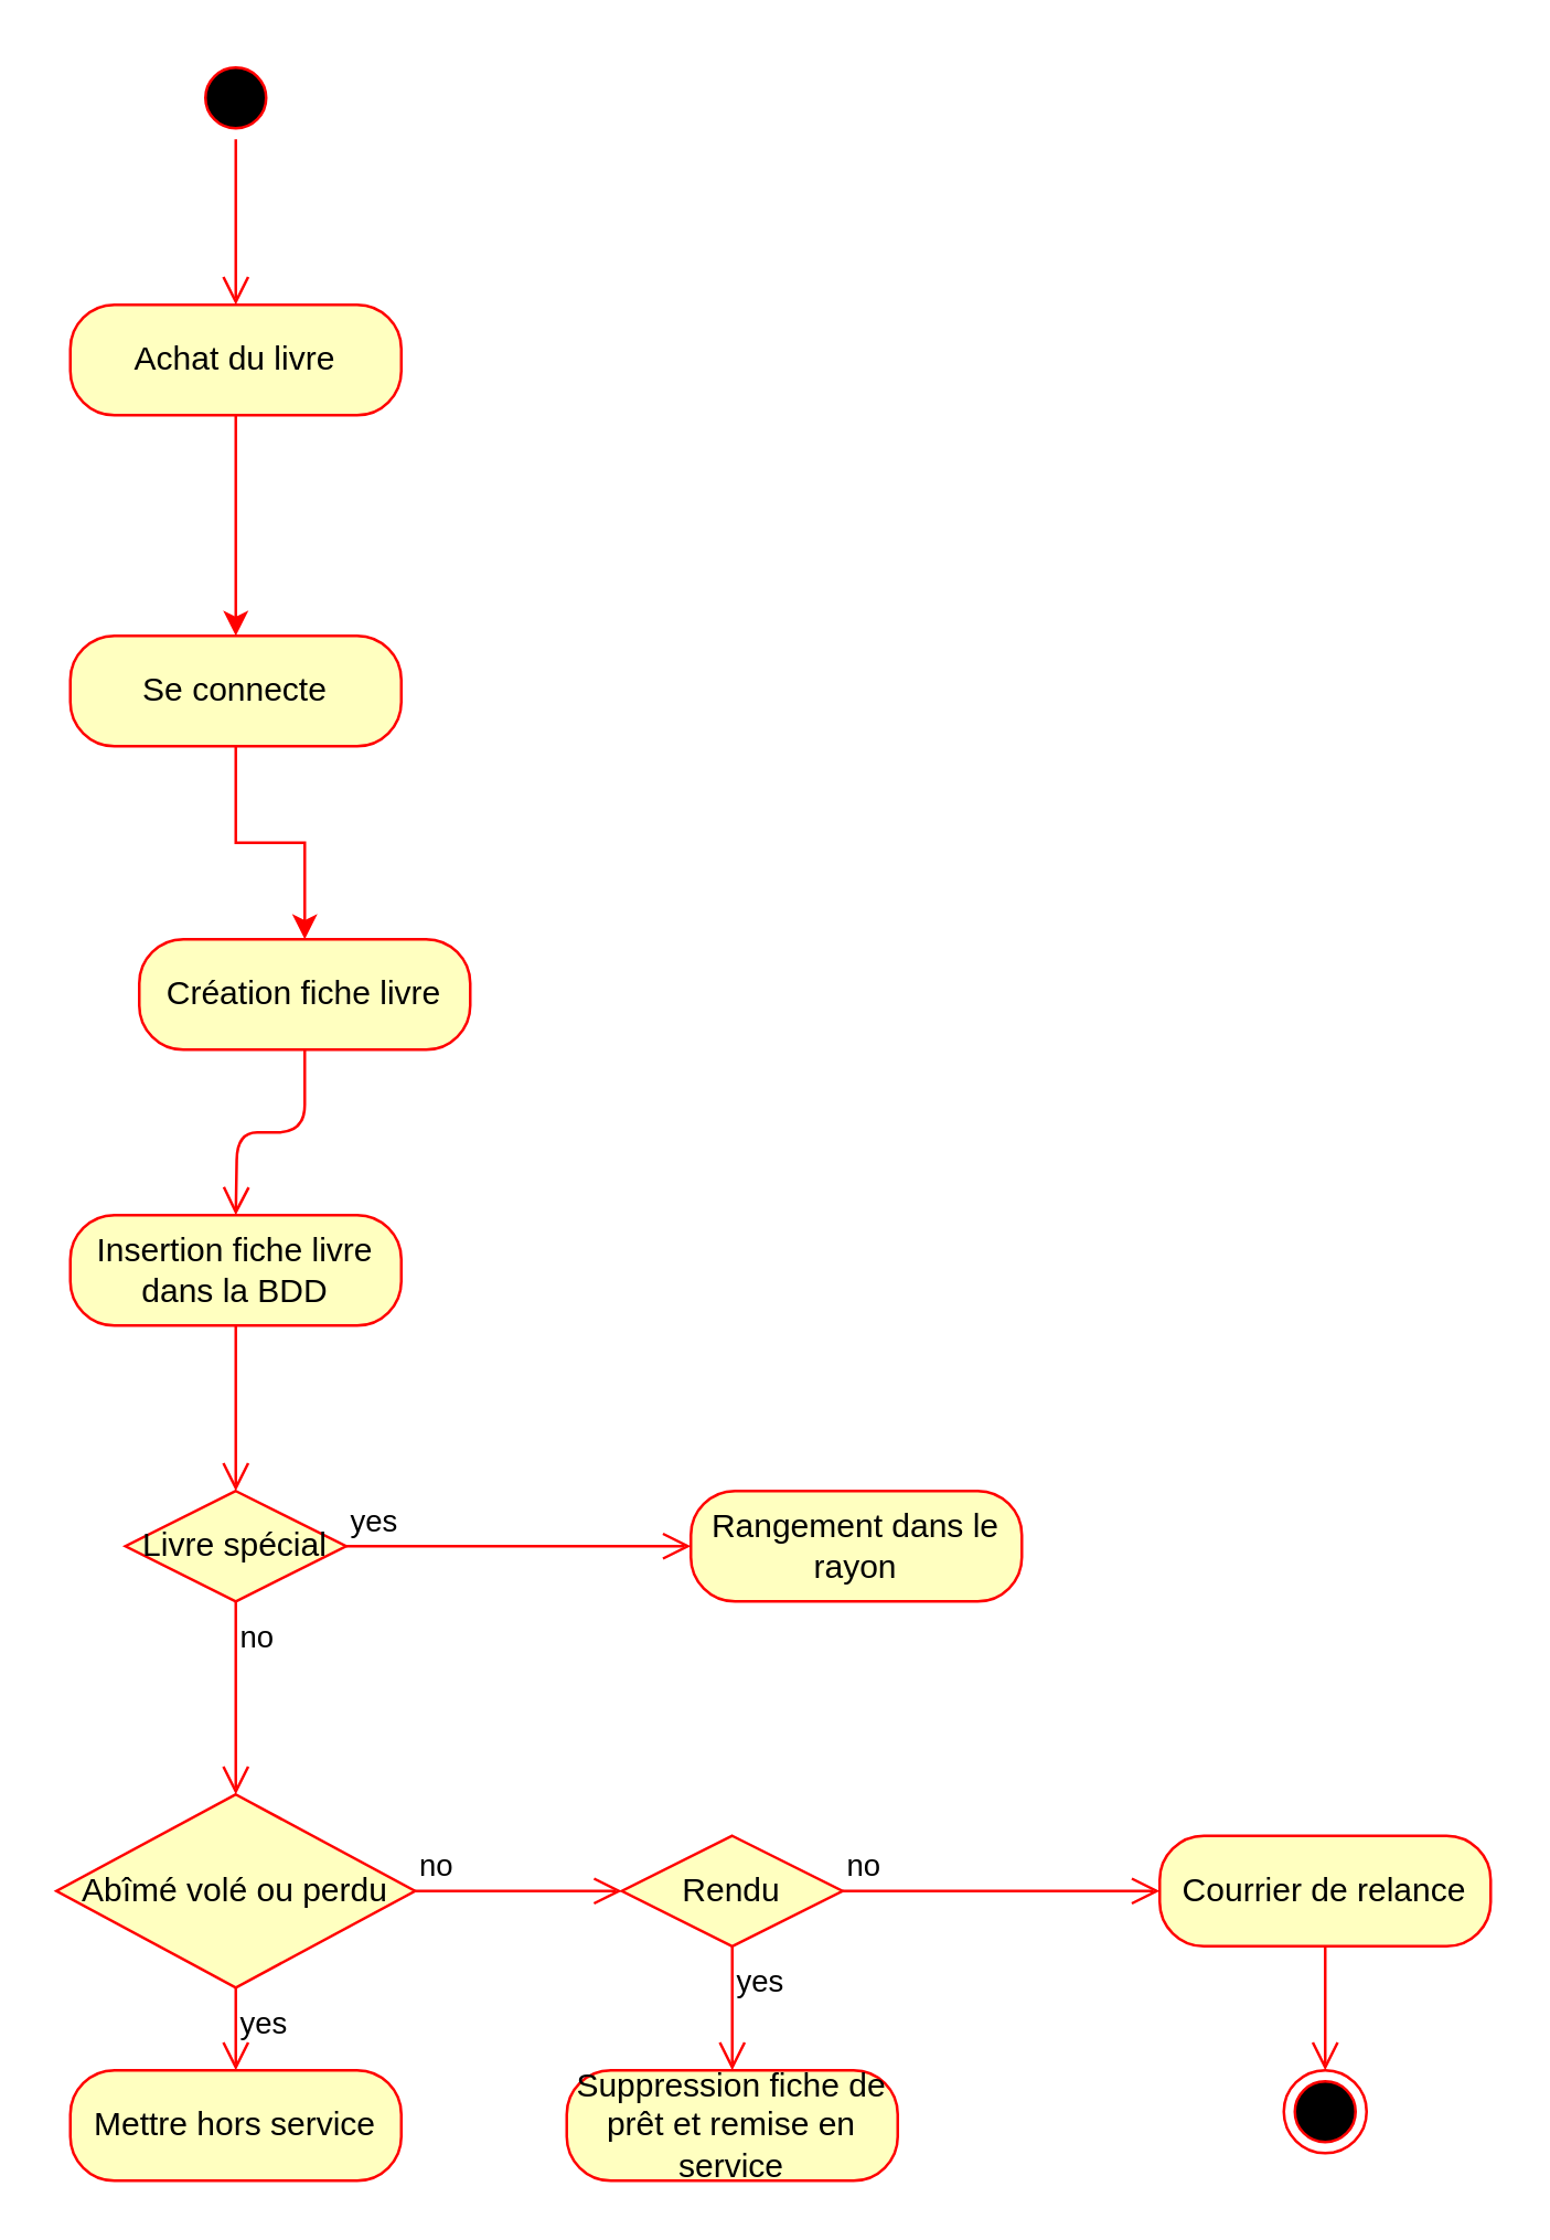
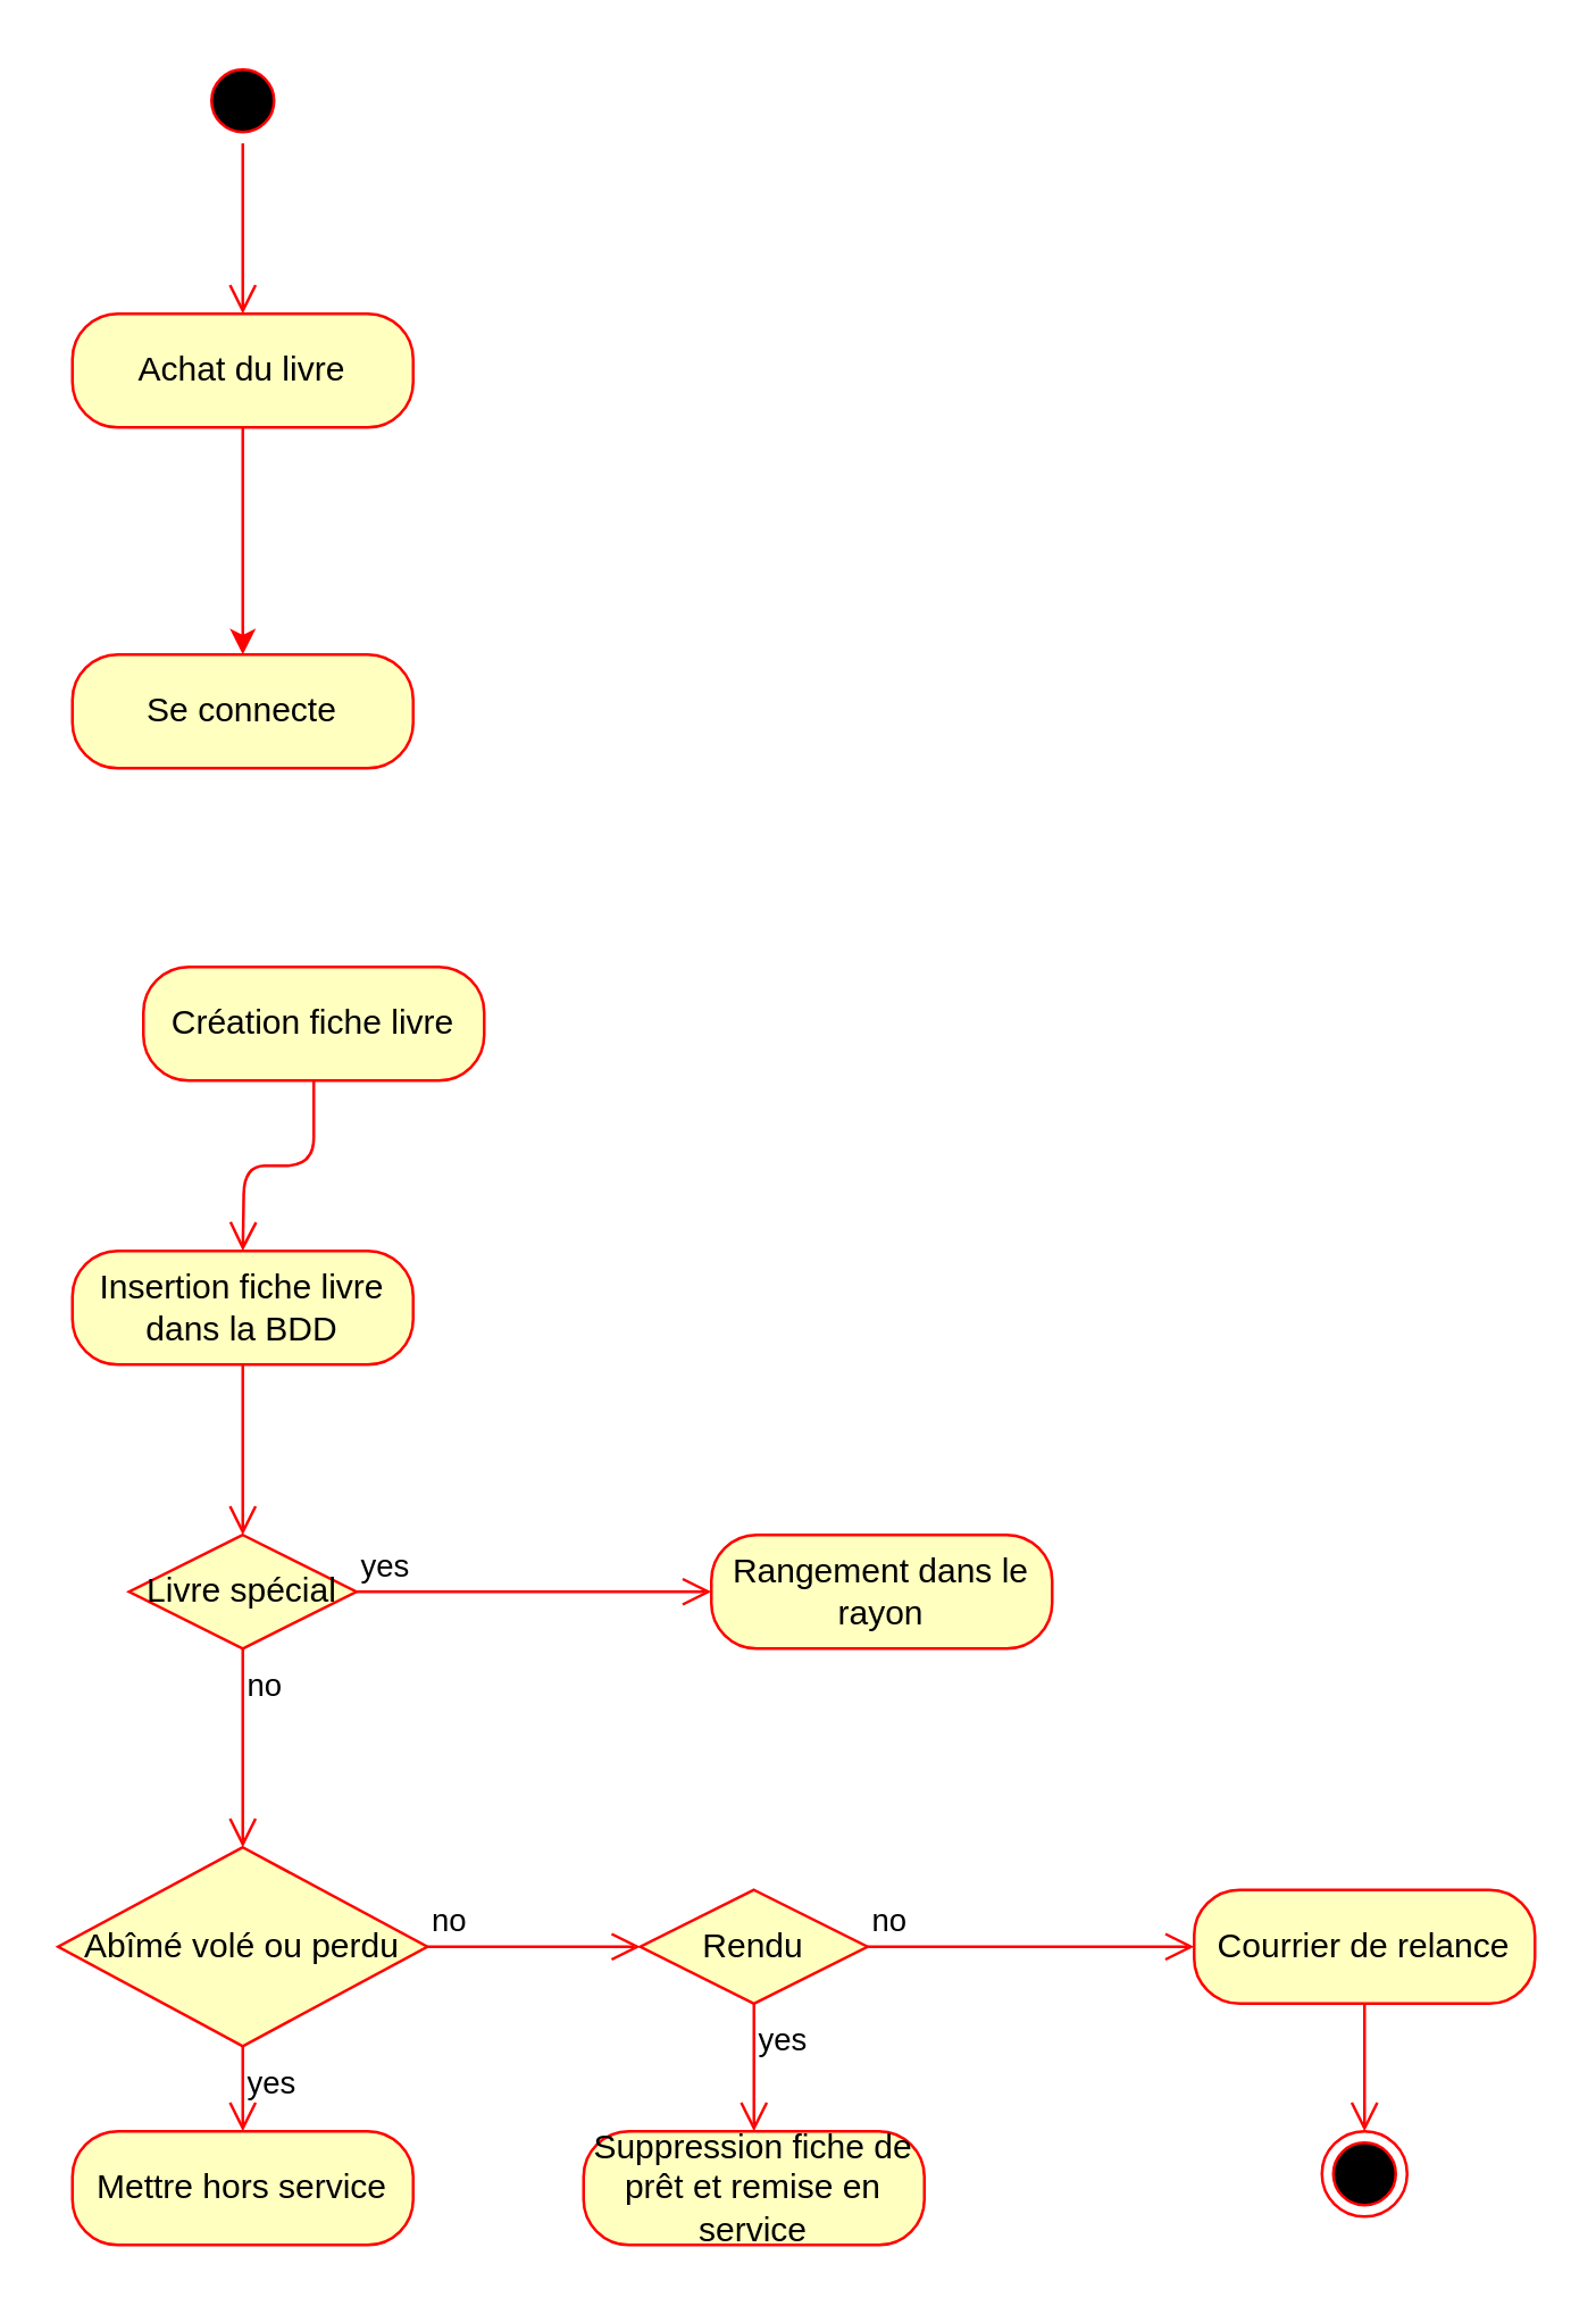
- <mxCell id="25" value="" style="edgeStyle=orthogonalEdgeStyle;rounded=0;orthogonalLoop=1;jettySize=auto;html=1;fillColor=#e51400;strokeColor=#FF0000;" edge="1" parent="1" source="26" target="6"><mxGeometry relative="1" as="geometry" /></mxCell>
